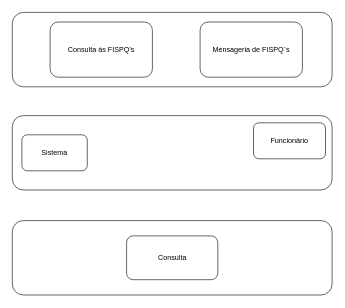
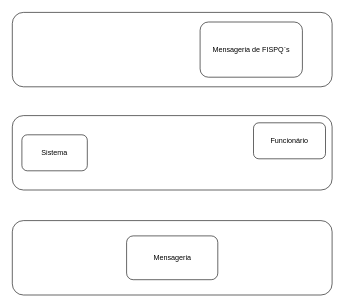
- <mxCell id="3" value="Consulta ás FISPQ's" style="rounded=1;whiteSpace=wrap;html=1;" vertex="1" parent="1"><mxGeometry x="83" y="36" width="170.5" height="92" as="geometry" /></mxCell>
- <mxCell id="8" value="Consulta" style="rounded=1;whiteSpace=wrap;html=1;" vertex="1" parent="1"><mxGeometry x="210.5" y="392.5" width="152" height="73" as="geometry" /></mxCell>
+ <mxCell id="8" value="Mensageria" style="rounded=1;whiteSpace=wrap;html=1;" vertex="1" parent="1"><mxGeometry x="210.5" y="392.5" width="152" height="73" as="geometry" /></mxCell>
